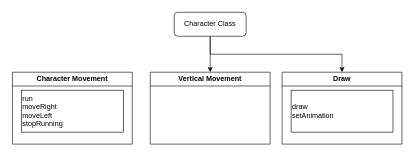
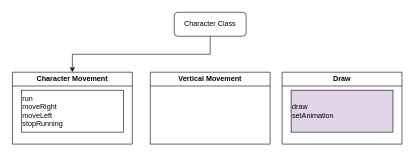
- <mxCell id="9" style="edgeStyle=orthogonalEdgeStyle;rounded=0;orthogonalLoop=1;jettySize=auto;html=1;entryX=0.5;entryY=0;entryDx=0;entryDy=0;exitX=0.5;exitY=1;exitDx=0;exitDy=0;" parent="1" source="3" target="7" edge="1"><mxGeometry relative="1" as="geometry"><mxPoint x="360" y="70" as="sourcePoint" /><mxPoint x="360" y="130" as="targetPoint" /><Array as="points"><mxPoint x="350" y="90" /><mxPoint x="570" y="90" /></Array></mxGeometry></mxCell>
+ <mxCell id="10" style="edgeStyle=orthogonalEdgeStyle;rounded=0;orthogonalLoop=1;jettySize=auto;html=1;entryX=0.5;entryY=0;entryDx=0;entryDy=0;exitX=0.5;exitY=1;exitDx=0;exitDy=0;" parent="1" source="3" target="4" edge="1"><mxGeometry relative="1" as="geometry"><mxPoint x="360" y="70" as="sourcePoint" /><mxPoint x="580" y="130" as="targetPoint" /><Array as="points"><mxPoint x="350" y="90" /><mxPoint x="120" y="90" /></Array></mxGeometry></mxCell>
- <mxCell id="2" style="edgeStyle=orthogonalEdgeStyle;rounded=0;orthogonalLoop=1;jettySize=auto;html=1;entryX=0.5;entryY=0;entryDx=0;entryDy=0;" parent="1" source="3" target="6" edge="1"><mxGeometry relative="1" as="geometry"><Array as="points"><mxPoint x="350" y="90" /><mxPoint x="350" y="90" /></Array></mxGeometry></mxCell>
- <mxCell id="8" value="draw&lt;div&gt;setAnimation&lt;/div&gt;" style="rounded=0;whiteSpace=wrap;html=1;align=left;" parent="7" vertex="1"><mxGeometry x="15" y="30" width="170" height="70" as="geometry" /></mxCell>
+ <mxCell id="8" value="draw&lt;div&gt;setAnimation&lt;/div&gt;" style="rounded=0;whiteSpace=wrap;html=1;align=left;fillColor=#e1d5e7;" parent="7" vertex="1"><mxGeometry x="15" y="30" width="170" height="70" as="geometry" /></mxCell>
